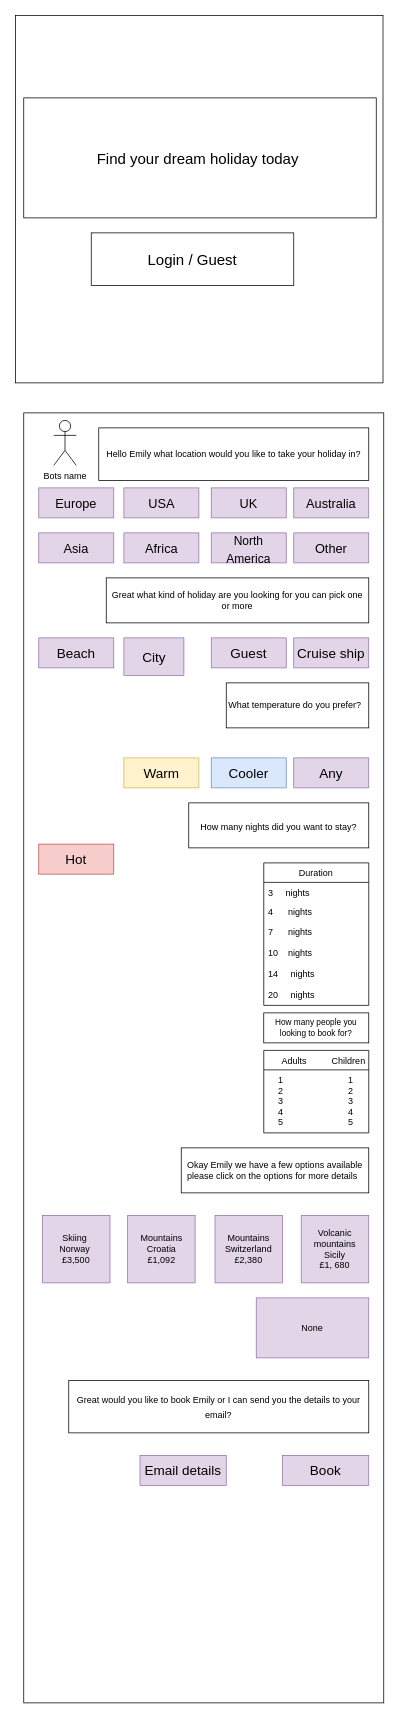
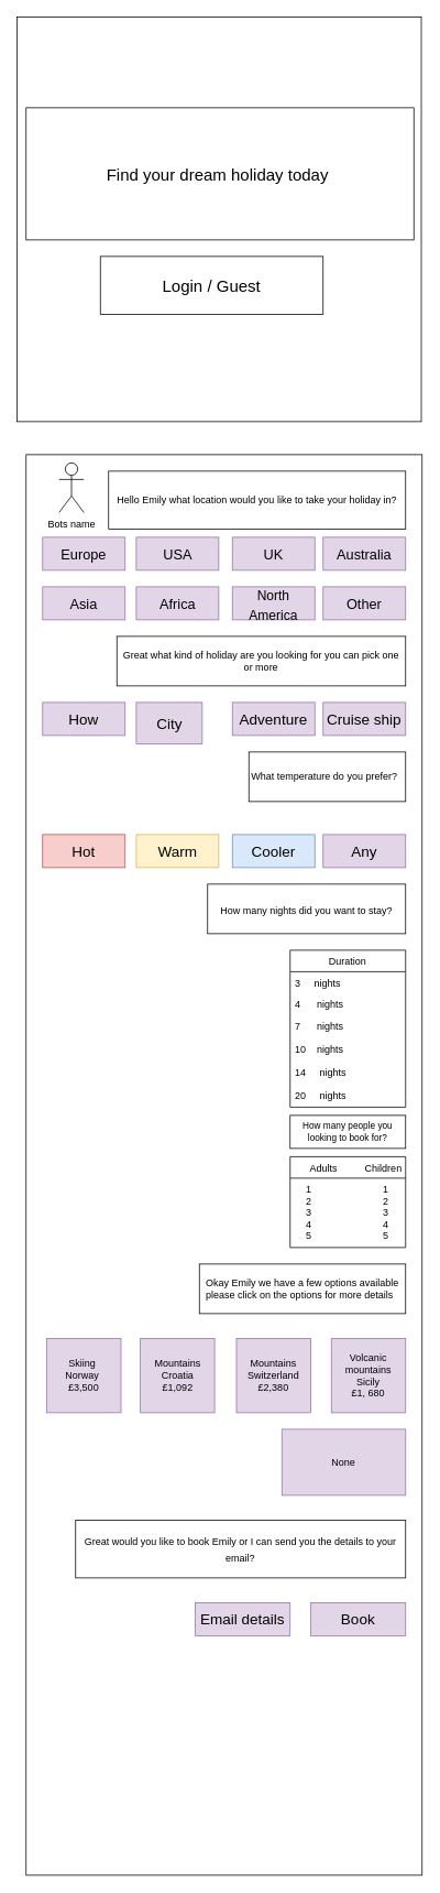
- <mxCell id="13" value="&lt;font style=&quot;font-size: 18px;&quot;&gt;Beach&lt;/font&gt;" style="rounded=0;whiteSpace=wrap;html=1;fontSize=20;fillColor=#e1d5e7;strokeColor=#9673a6;" vertex="1" parent="1"><mxGeometry x="51" y="850" width="100" height="40" as="geometry" /></mxCell>
+ <mxCell id="13" value="&lt;font style=&quot;font-size: 18px;&quot;&gt;How&lt;/font&gt;" style="rounded=0;whiteSpace=wrap;html=1;fontSize=20;fillColor=#e1d5e7;strokeColor=#9673a6;" vertex="1" parent="1"><mxGeometry x="51" y="850" width="100" height="40" as="geometry" /></mxCell>
- <mxCell id="15" value="&lt;font style=&quot;font-size: 18px;&quot;&gt;Guest&lt;/font&gt;" style="rounded=0;whiteSpace=wrap;html=1;fontSize=20;fillColor=#e1d5e7;strokeColor=#9673a6;" vertex="1" parent="1"><mxGeometry x="281" y="850" width="100" height="40" as="geometry" /></mxCell>
+ <mxCell id="15" value="&lt;font style=&quot;font-size: 18px;&quot;&gt;Adventure&lt;/font&gt;" style="rounded=0;whiteSpace=wrap;html=1;fontSize=20;fillColor=#e1d5e7;strokeColor=#9673a6;" vertex="1" parent="1"><mxGeometry x="281" y="850" width="100" height="40" as="geometry" /></mxCell>
- <mxCell id="23" value="&lt;font style=&quot;font-size: 18px;&quot;&gt;Hot&lt;/font&gt;" style="rounded=0;whiteSpace=wrap;html=1;fontSize=20;fillColor=#f8cecc;strokeColor=#b85450;" vertex="1" parent="1"><mxGeometry x="51" y="1125" width="100" height="40" as="geometry" /></mxCell>
+ <mxCell id="23" value="&lt;font style=&quot;font-size: 18px;&quot;&gt;Hot&lt;/font&gt;" style="rounded=0;whiteSpace=wrap;html=1;fontSize=20;fillColor=#f8cecc;strokeColor=#b85450;" vertex="1" parent="1"><mxGeometry x="51" y="1010" width="100" height="40" as="geometry" /></mxCell>
- <mxCell id="42" value="&lt;font style=&quot;font-size: 18px;&quot;&gt;Email details&lt;/font&gt;" style="rounded=0;whiteSpace=wrap;html=1;fontSize=20;fillColor=#e1d5e7;strokeColor=#9673a6;" vertex="1" parent="1"><mxGeometry x="186" y="1940" width="115" height="40" as="geometry" /></mxCell>
+ <mxCell id="42" value="&lt;font style=&quot;font-size: 18px;&quot;&gt;Email details&lt;/font&gt;" style="rounded=0;whiteSpace=wrap;html=1;fontSize=20;fillColor=#e1d5e7;strokeColor=#9673a6;" vertex="1" parent="1"><mxGeometry x="236" y="1940" width="115" height="40" as="geometry" /></mxCell>
